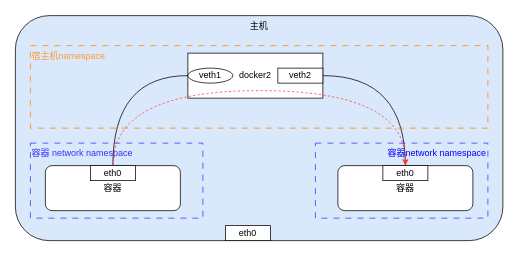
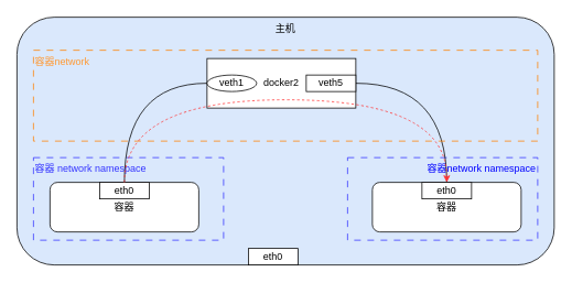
- <mxCell id="15" value="宿主机namespace" style="rounded=0;whiteSpace=wrap;html=1;fillColor=none;dashed=1;dashPattern=8 8;strokeColor=#FF8000;verticalAlign=top;fontColor=#FF9933;align=left;" vertex="1" parent="1"><mxGeometry x="40" y="60" width="610" height="110" as="geometry" /></mxCell>
+ <mxCell id="15" value="容器network" style="rounded=0;whiteSpace=wrap;html=1;fillColor=none;dashed=1;dashPattern=8 8;strokeColor=#FF8000;verticalAlign=top;fontColor=#FF9933;align=left;" vertex="1" parent="1"><mxGeometry x="40" y="60" width="610" height="110" as="geometry" /></mxCell>
- <mxCell id="13" value="veth2" style="rounded=0;whiteSpace=wrap;html=1;" vertex="1" parent="1"><mxGeometry x="370" y="90" width="60" height="20" as="geometry" /></mxCell>
+ <mxCell id="13" value="veth5" style="rounded=0;whiteSpace=wrap;html=1;" vertex="1" parent="1"><mxGeometry x="370" y="90" width="60" height="20" as="geometry" /></mxCell>
